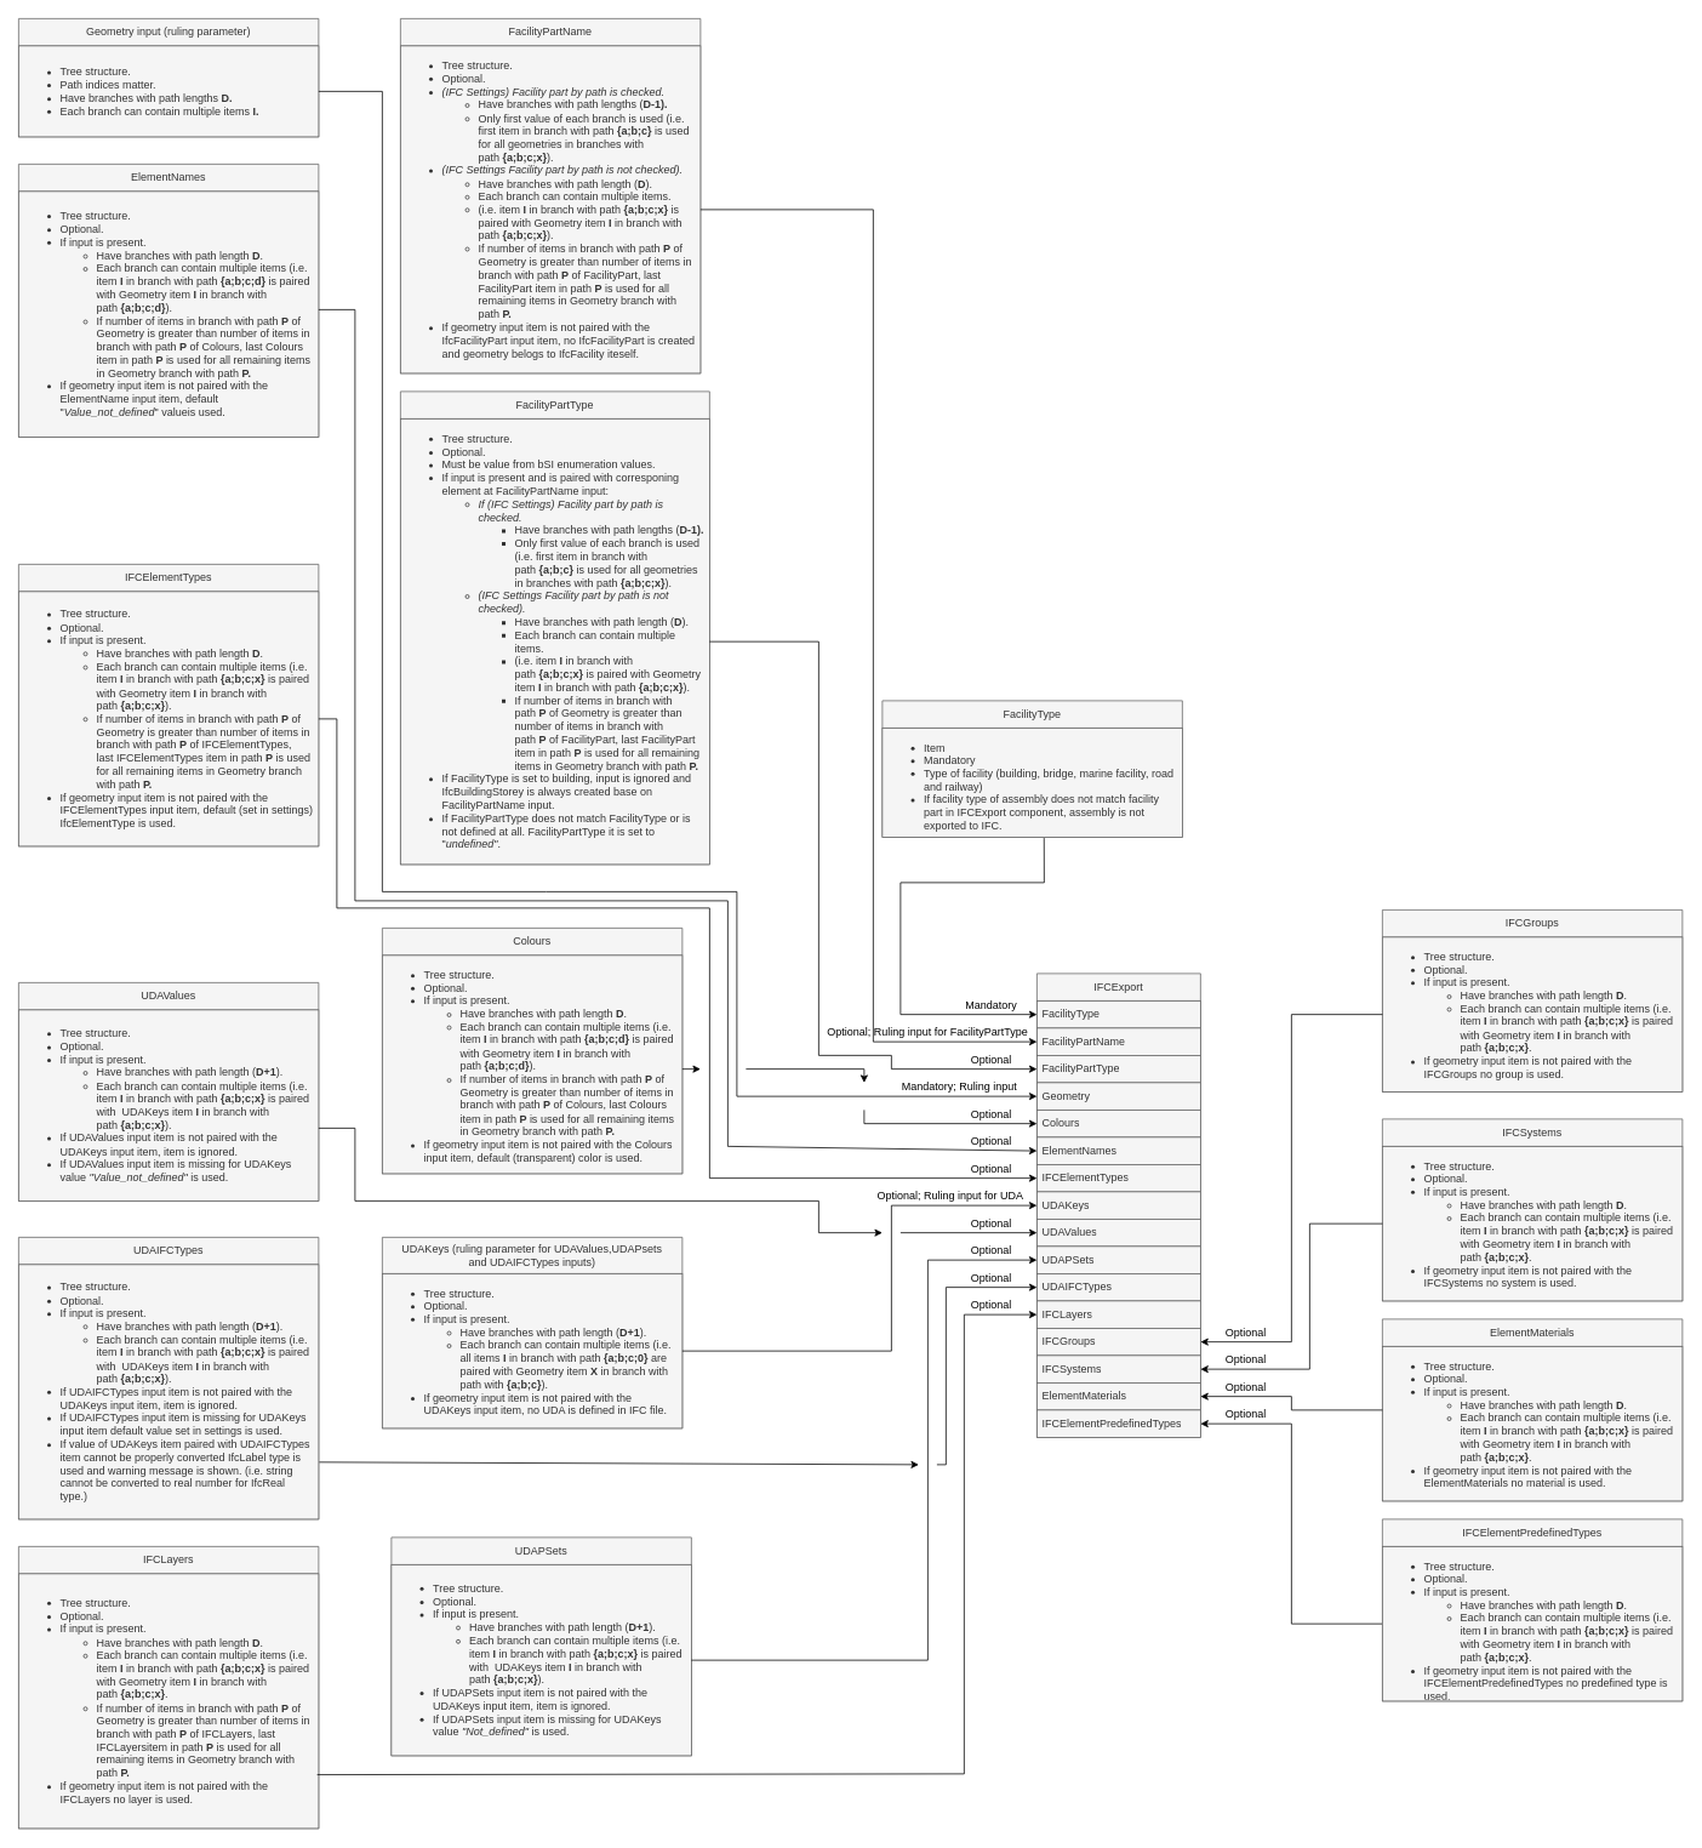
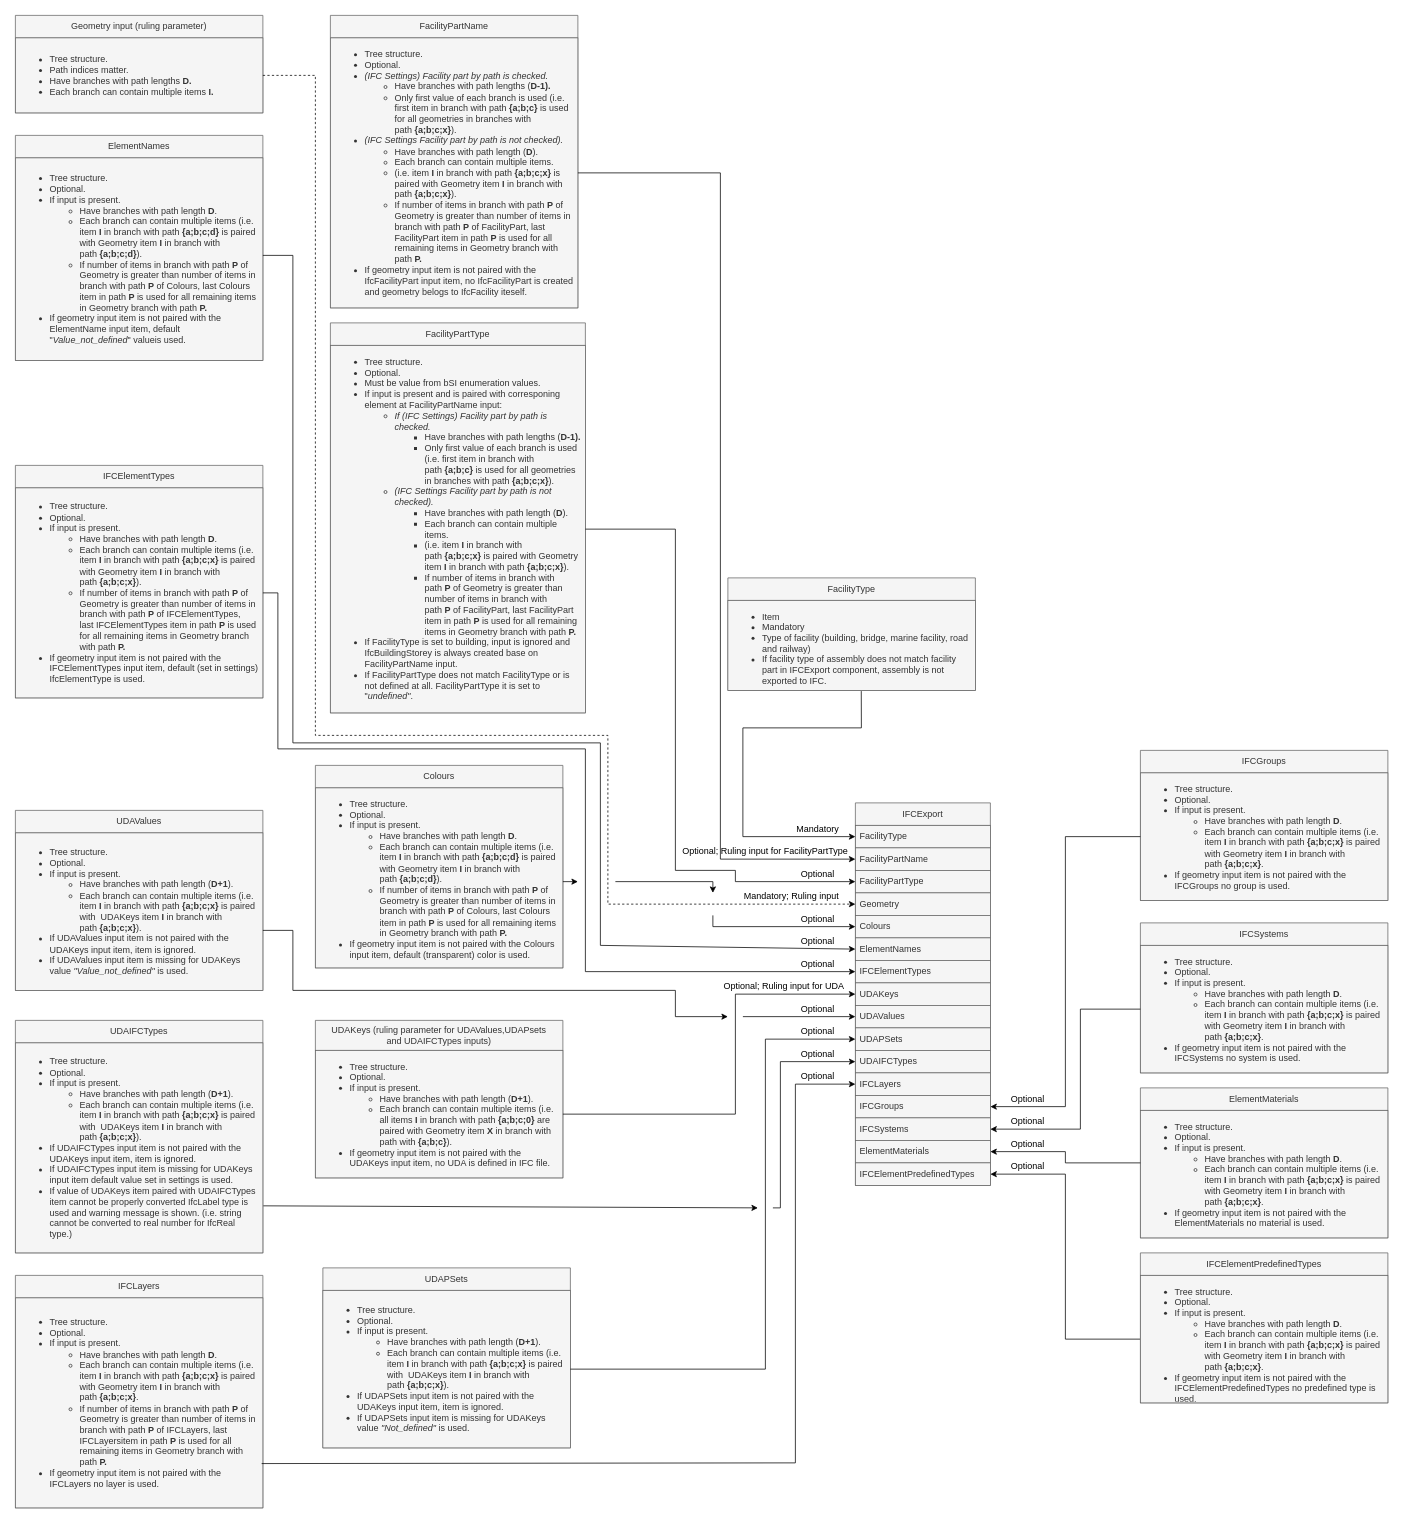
- <mxCell id="27" style="edgeStyle=none;rounded=0;orthogonalLoop=1;jettySize=auto;html=1;entryX=0;entryY=0.5;entryDx=0;entryDy=0;exitX=1;exitY=0.5;exitDx=0;exitDy=0;strokeColor=#000000;" parent="1" source="22" target="6" edge="1"><mxGeometry relative="1" as="geometry"><Array as="points"><mxPoint x="420" y="100" /><mxPoint x="420" y="980" /><mxPoint x="600" y="980" /><mxPoint x="810" y="980" /><mxPoint x="810" y="1205" /></Array></mxGeometry></mxCell>
+ <mxCell id="27" style="edgeStyle=none;rounded=0;orthogonalLoop=1;jettySize=auto;html=1;entryX=0;entryY=0.5;entryDx=0;entryDy=0;exitX=1;exitY=0.5;exitDx=0;exitDy=0;strokeColor=#000000;dashed=1;" parent="1" source="22" target="6" edge="1"><mxGeometry relative="1" as="geometry"><Array as="points"><mxPoint x="420" y="100" /><mxPoint x="420" y="980" /><mxPoint x="600" y="980" /><mxPoint x="810" y="980" /><mxPoint x="810" y="1205" /></Array></mxGeometry></mxCell>
